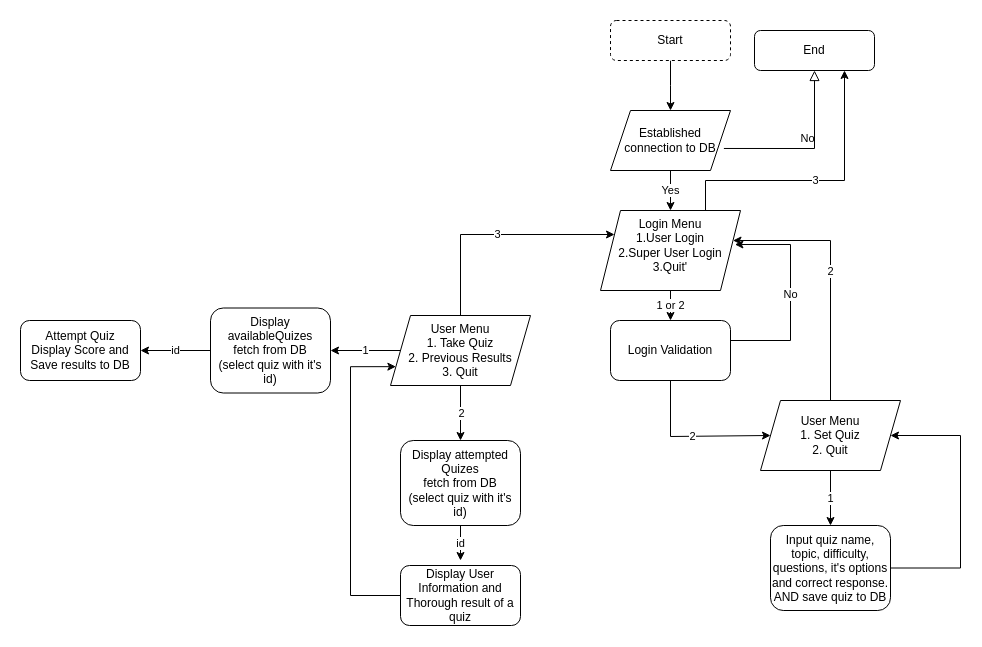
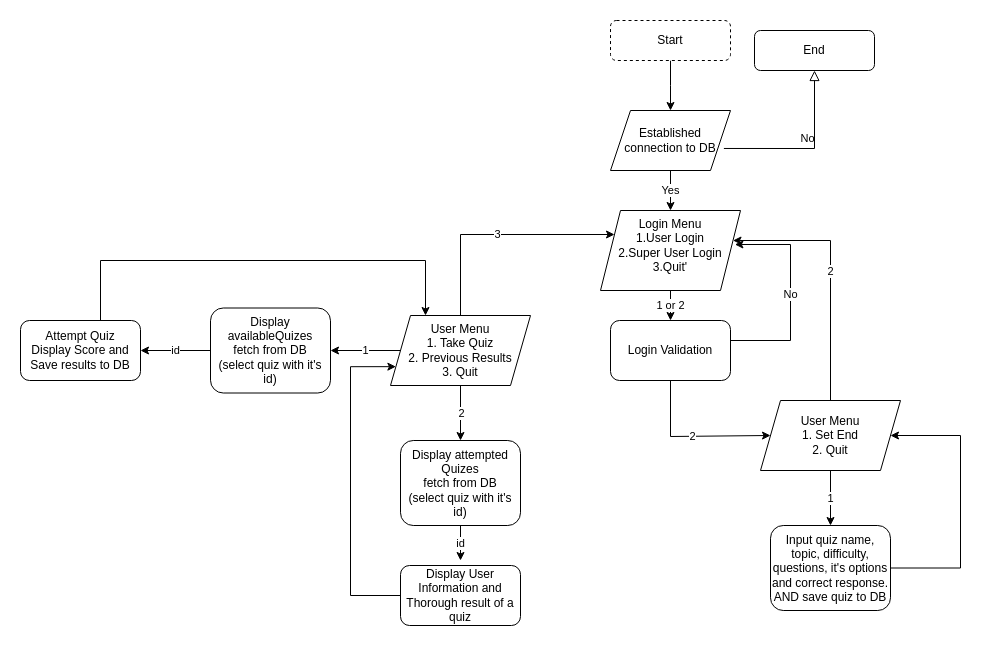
- <mxCell id="7" value="3" style="edgeStyle=orthogonalEdgeStyle;rounded=0;orthogonalLoop=1;jettySize=auto;html=1;exitX=0.75;exitY=0;exitDx=0;exitDy=0;entryX=0.75;entryY=1;entryDx=0;entryDy=0;" edge="1" parent="1" source="9" target="5"><mxGeometry relative="1" as="geometry"><Array as="points"><mxPoint x="705" y="180" /><mxPoint x="844" y="180" /></Array></mxGeometry></mxCell>
+ <mxCell id="19" style="edgeStyle=orthogonalEdgeStyle;rounded=0;orthogonalLoop=1;jettySize=auto;html=1;entryX=0.25;entryY=0;entryDx=0;entryDy=0;" edge="1" parent="1" source="20" target="16"><mxGeometry relative="1" as="geometry"><Array as="points"><mxPoint x="100" y="260" /><mxPoint x="425" y="260" /></Array></mxGeometry></mxCell>
- <mxCell id="28" value="User Menu&lt;br&gt;1. Set Quiz&lt;br&gt;2. Quit" style="shape=parallelogram;perimeter=parallelogramPerimeter;whiteSpace=wrap;html=1;fixedSize=1;align=center;" vertex="1" parent="1"><mxGeometry x="760" y="400" width="140" height="70" as="geometry" /></mxCell>
+ <mxCell id="28" value="User Menu&lt;br&gt;1. Set End&lt;br&gt;2. Quit" style="shape=parallelogram;perimeter=parallelogramPerimeter;whiteSpace=wrap;html=1;fixedSize=1;align=center;" vertex="1" parent="1"><mxGeometry x="760" y="400" width="140" height="70" as="geometry" /></mxCell>
